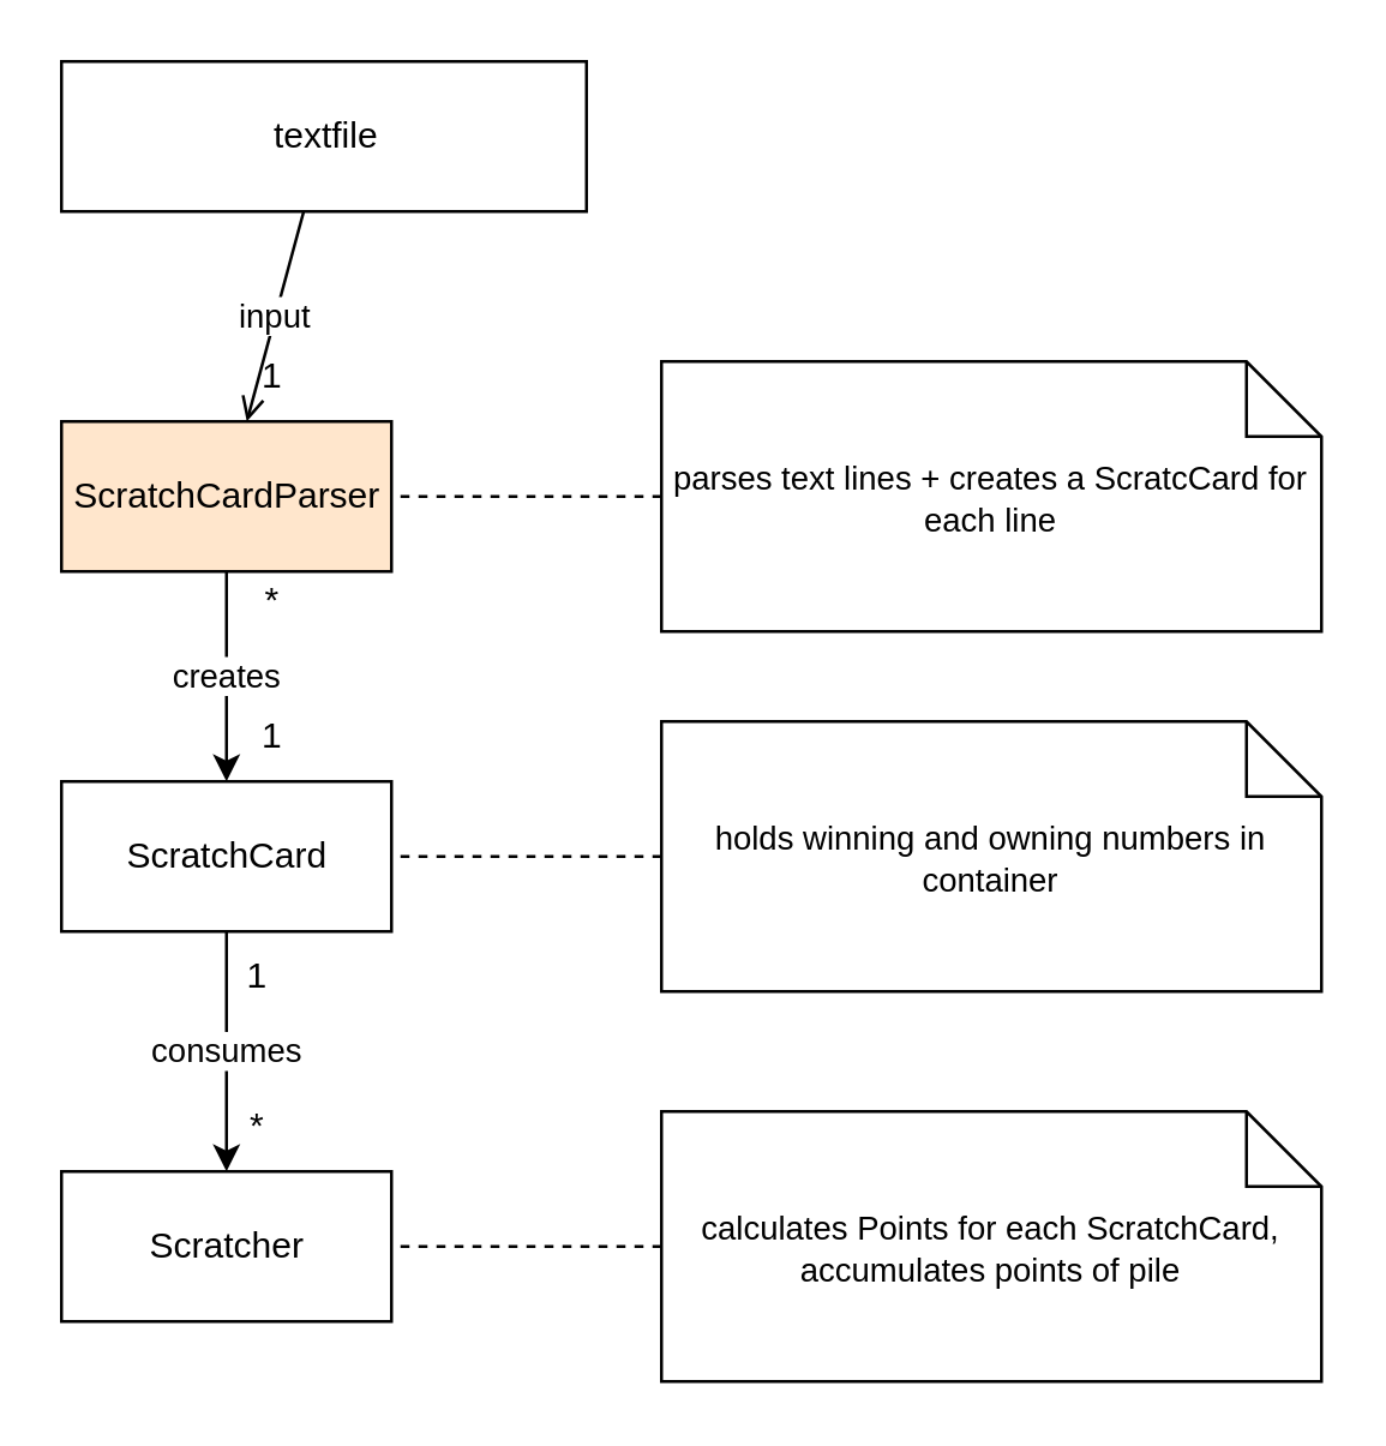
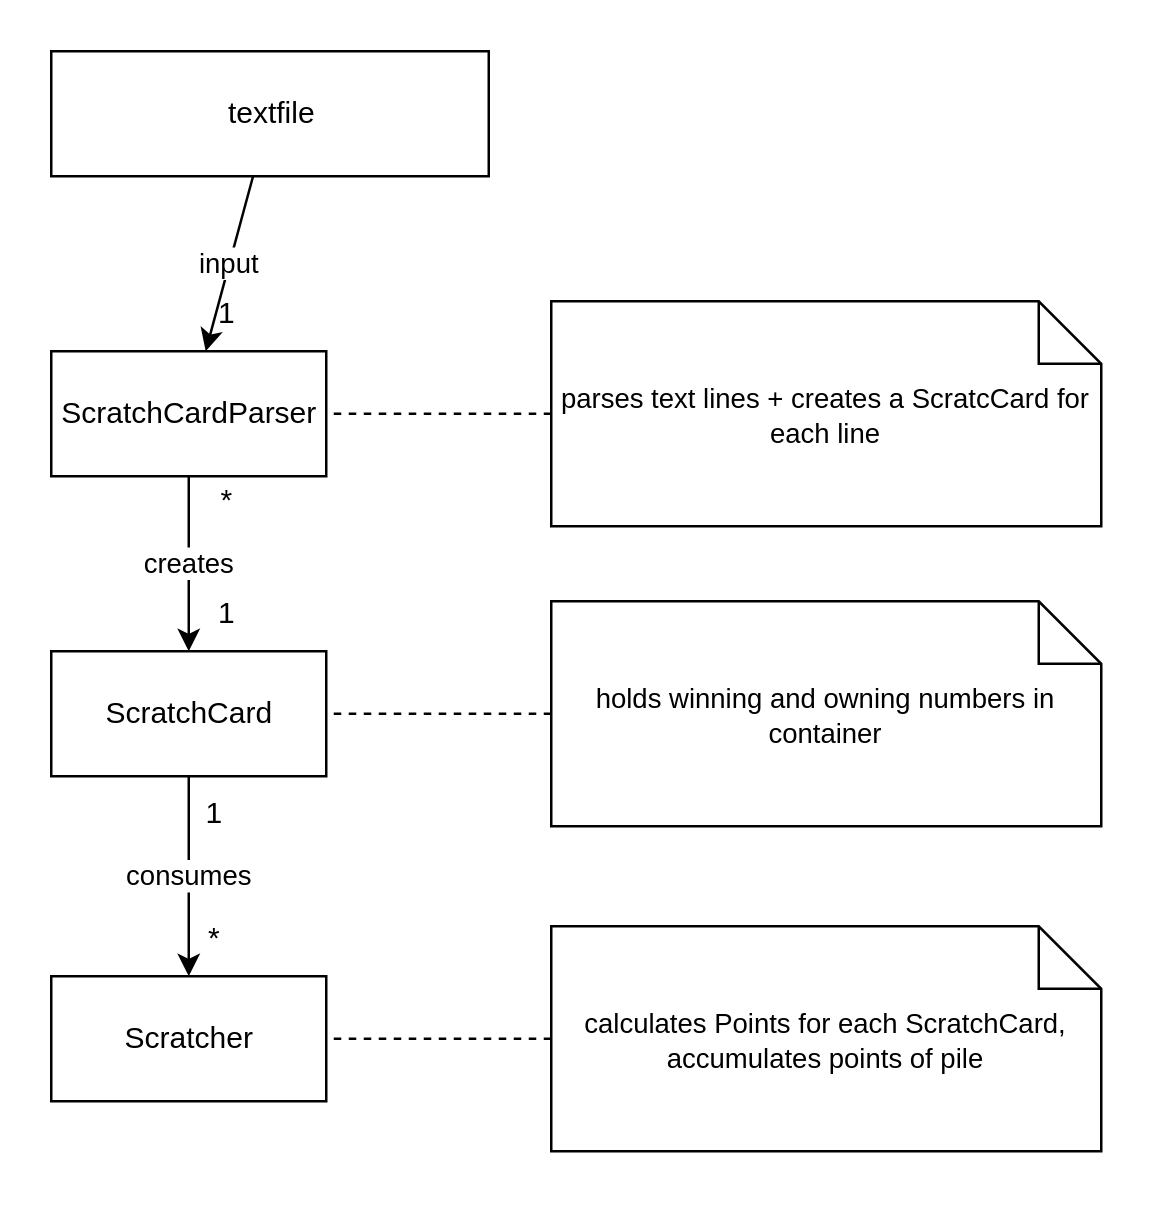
- <mxCell id="2" value="input" style="edgeStyle=none;html=1;endArrow=open;" parent="1" source="3" target="5" edge="1"><mxGeometry relative="1" as="geometry" /></mxCell>
+ <mxCell id="2" value="input" style="edgeStyle=none;html=1;" parent="1" source="3" target="5" edge="1"><mxGeometry relative="1" as="geometry" /></mxCell>
- <mxCell id="5" value="ScratchCardParser" style="html=1;fillColor=#ffe6cc;" parent="1" vertex="1"><mxGeometry x="20" y="140" width="110" height="50" as="geometry" /></mxCell>
+ <mxCell id="5" value="ScratchCardParser" style="html=1;" parent="1" vertex="1"><mxGeometry x="20" y="140" width="110" height="50" as="geometry" /></mxCell>
